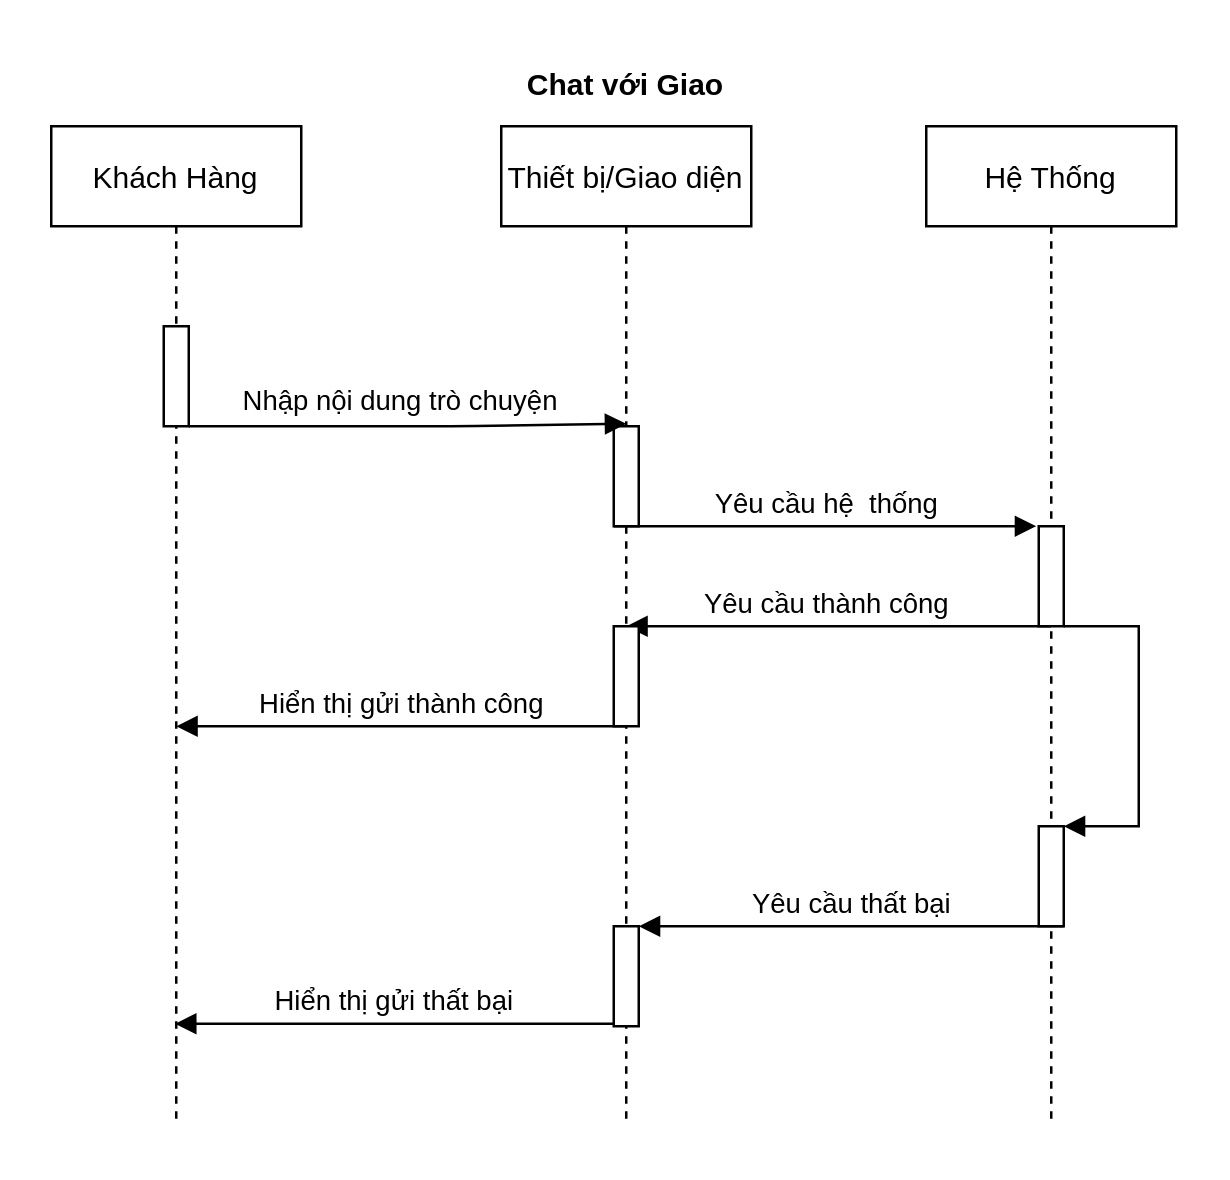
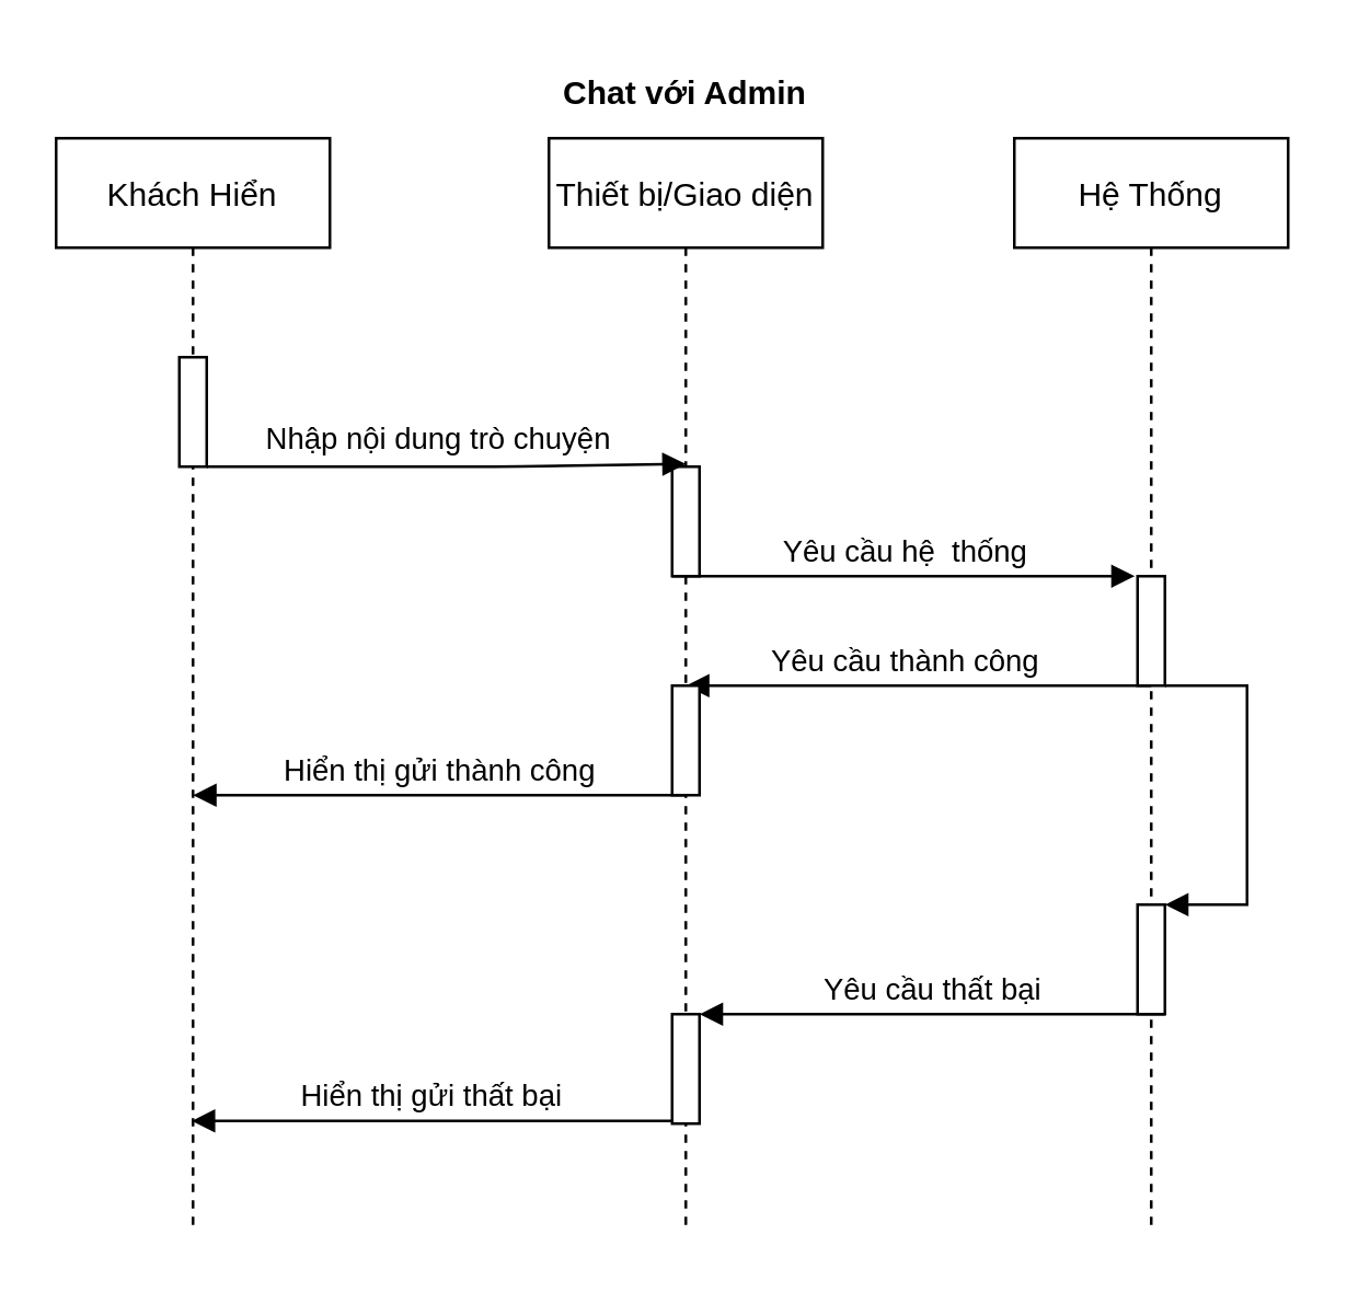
- <mxCell id="18" value="Chat với Giao" style="text;align=center;fontStyle=1;verticalAlign=middle;spacingLeft=3;spacingRight=3;strokeColor=none;rotatable=0;points=[[0,0.5],[1,0.5]];portConstraint=eastwest;" vertex="1" parent="1"><mxGeometry x="210" y="20" width="80" height="26" as="geometry" /></mxCell>
+ <mxCell id="18" value="Chat với Admin" style="text;align=center;fontStyle=1;verticalAlign=middle;spacingLeft=3;spacingRight=3;strokeColor=none;rotatable=0;points=[[0,0.5],[1,0.5]];portConstraint=eastwest;" vertex="1" parent="1"><mxGeometry x="210" y="20" width="80" height="26" as="geometry" /></mxCell>
- <mxCell id="2" value="Khách Hàng" style="shape=umlLifeline;perimeter=lifelinePerimeter;container=1;collapsible=0;recursiveResize=0;rounded=0;shadow=0;strokeWidth=1;" vertex="1" parent="1"><mxGeometry x="20" y="50" width="100" height="400" as="geometry" /></mxCell>
+ <mxCell id="2" value="Khách Hiển" style="shape=umlLifeline;perimeter=lifelinePerimeter;container=1;collapsible=0;recursiveResize=0;rounded=0;shadow=0;strokeWidth=1;" vertex="1" parent="1"><mxGeometry x="20" y="50" width="100" height="400" as="geometry" /></mxCell>
